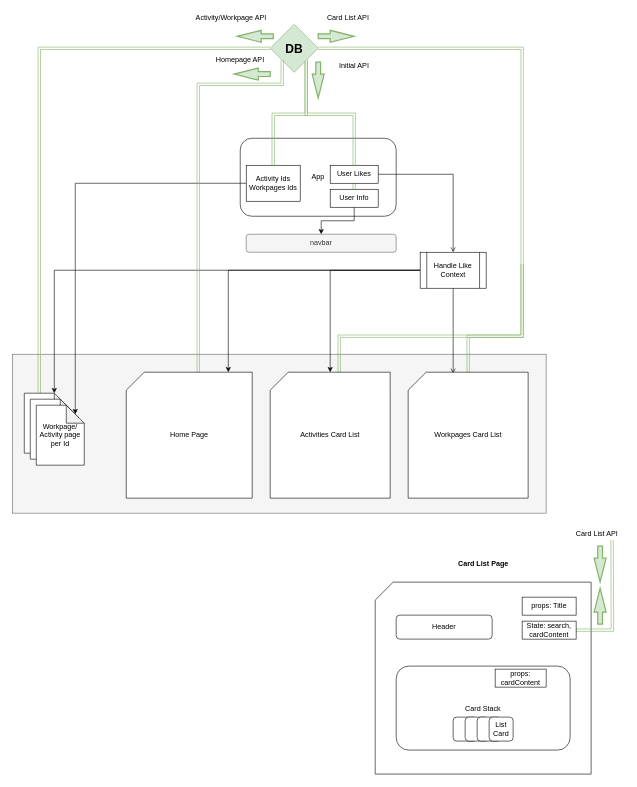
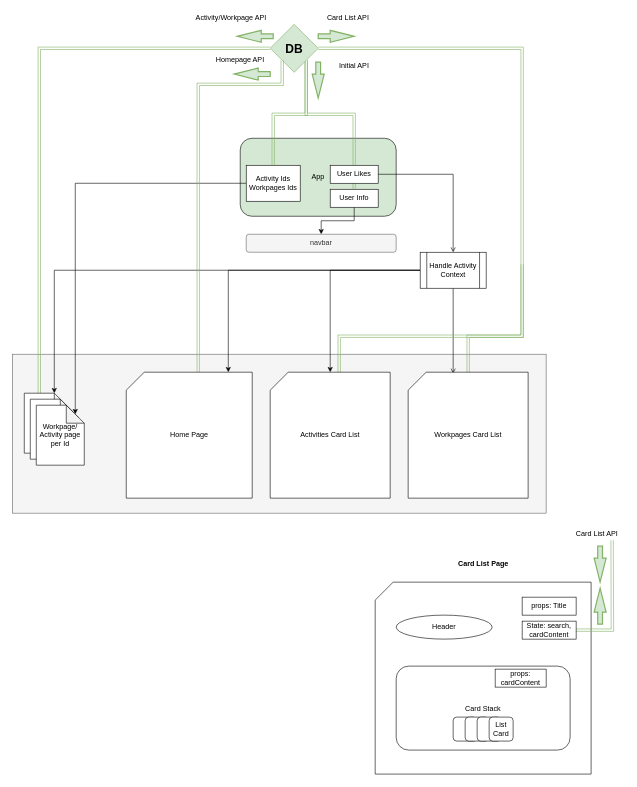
- <mxCell id="3" value="App" style="rounded=1;whiteSpace=wrap;html=1;align=center;" parent="1" vertex="1"><mxGeometry x="400" y="230" width="260" height="130" as="geometry" /></mxCell>
+ <mxCell id="3" value="App" style="rounded=1;whiteSpace=wrap;html=1;align=center;fillColor=#d5e8d4;" parent="1" vertex="1"><mxGeometry x="400" y="230" width="260" height="130" as="geometry" /></mxCell>
- <mxCell id="18" value="Handle Like Context" style="shape=process;whiteSpace=wrap;html=1;backgroundOutline=1;" parent="1" vertex="1"><mxGeometry x="700" y="420" width="110" height="60" as="geometry" /></mxCell>
+ <mxCell id="18" value="Handle Activity Context" style="shape=process;whiteSpace=wrap;html=1;backgroundOutline=1;" parent="1" vertex="1"><mxGeometry x="700" y="420" width="110" height="60" as="geometry" /></mxCell>
- <mxCell id="41" value="Header" style="rounded=1;whiteSpace=wrap;html=1;" parent="1" vertex="1"><mxGeometry x="660" y="1025" width="160" height="40" as="geometry" /></mxCell>
+ <mxCell id="41" value="Header" style="ellipse;whiteSpace=wrap;html=1;" parent="1" vertex="1"><mxGeometry x="660" y="1025" width="160" height="40" as="geometry" /></mxCell>
